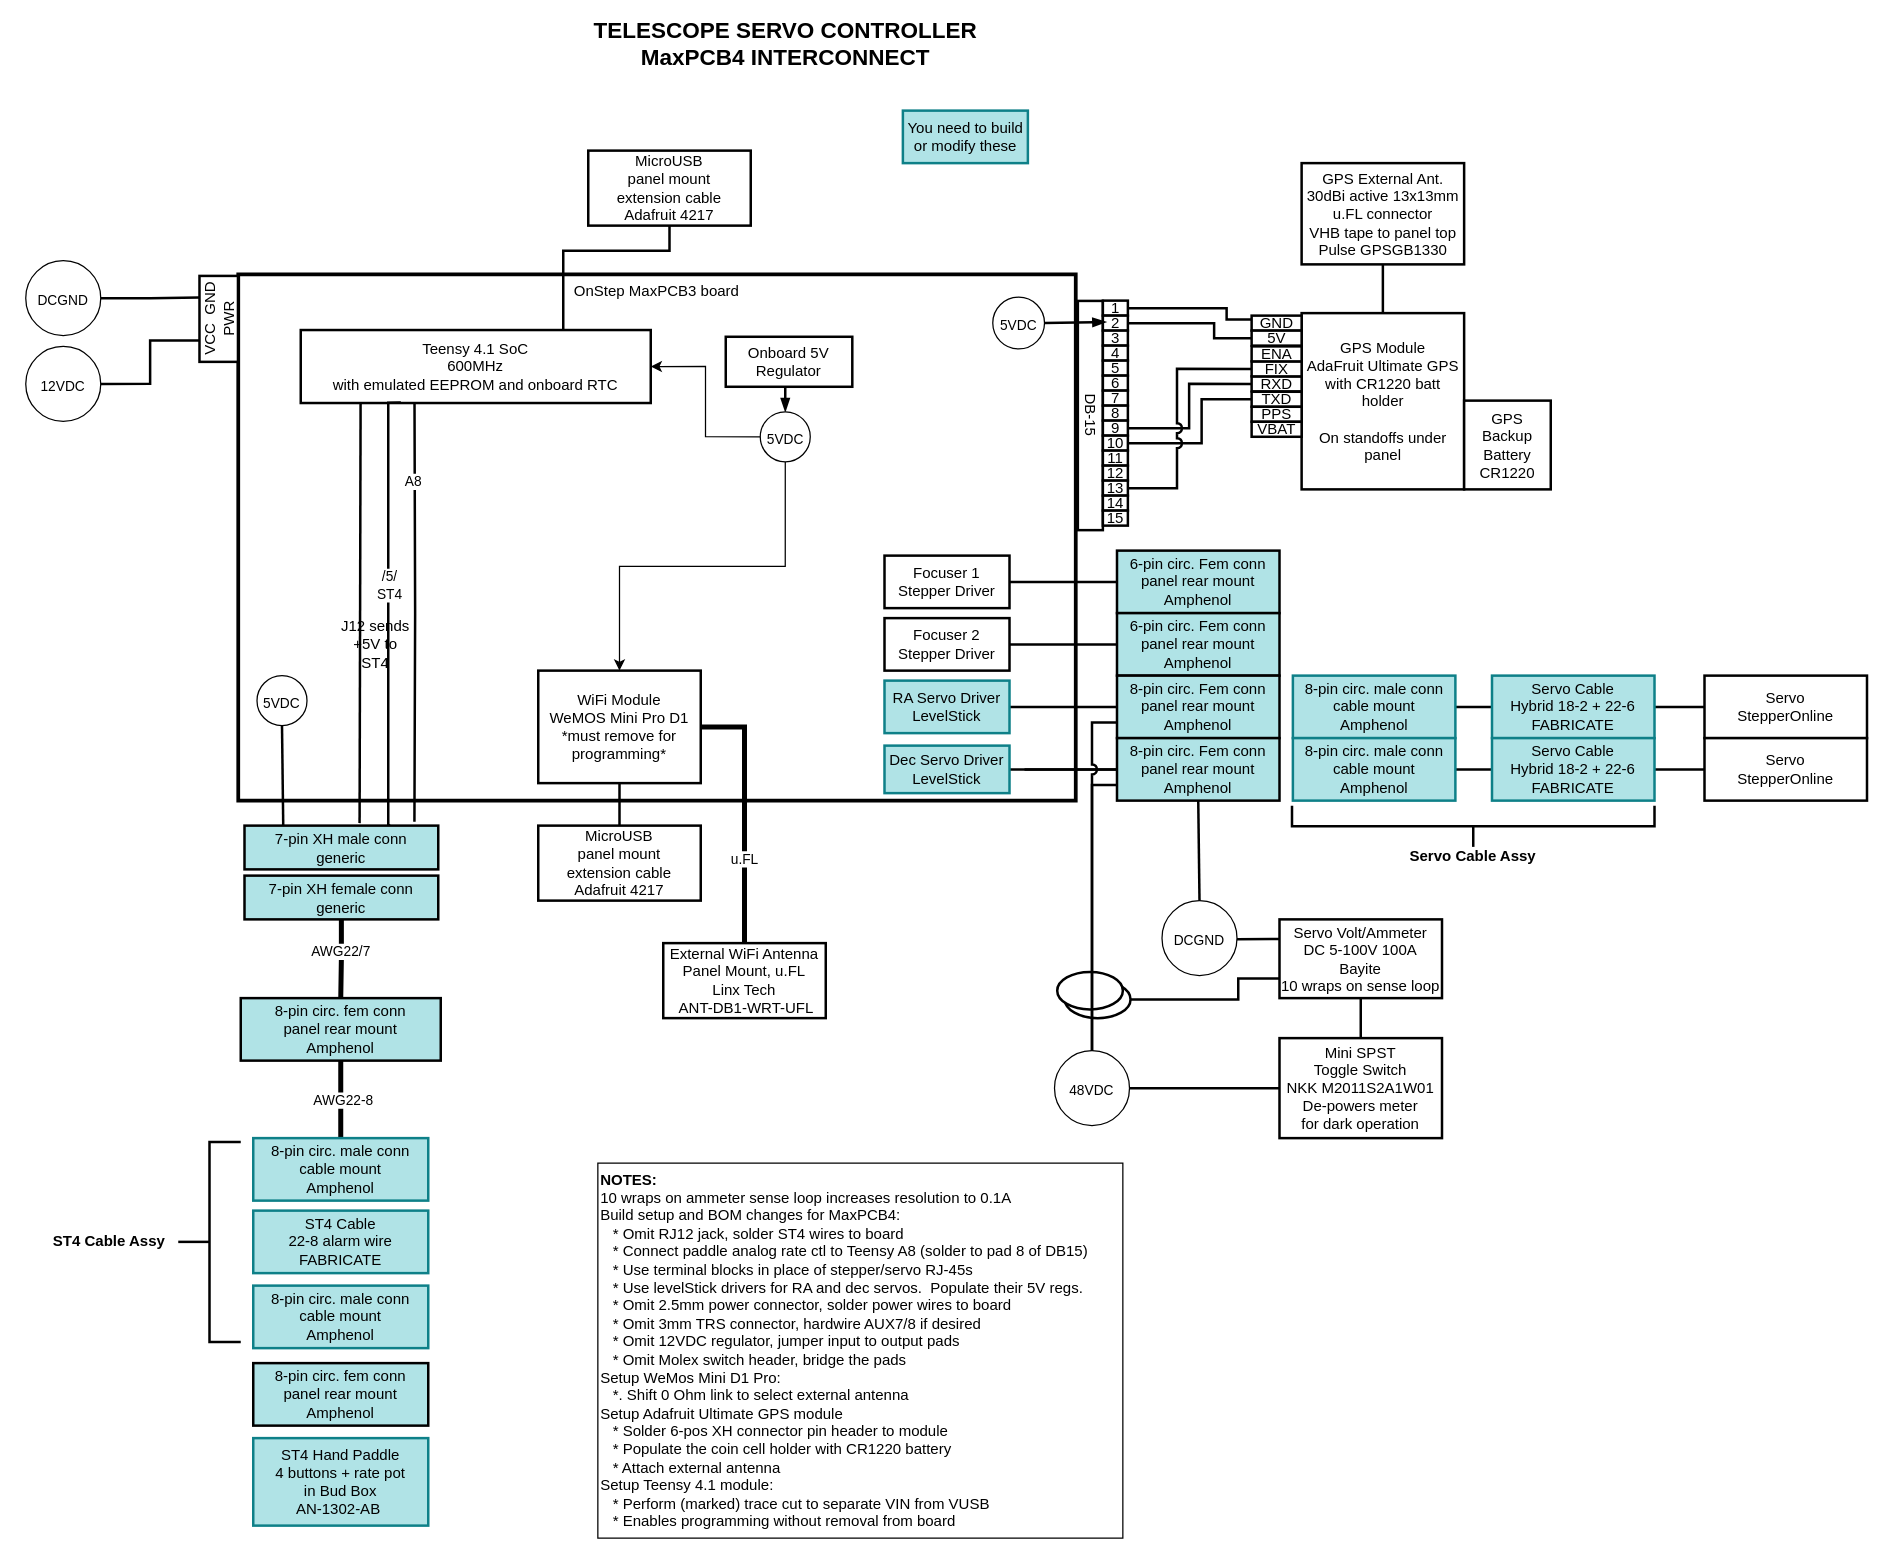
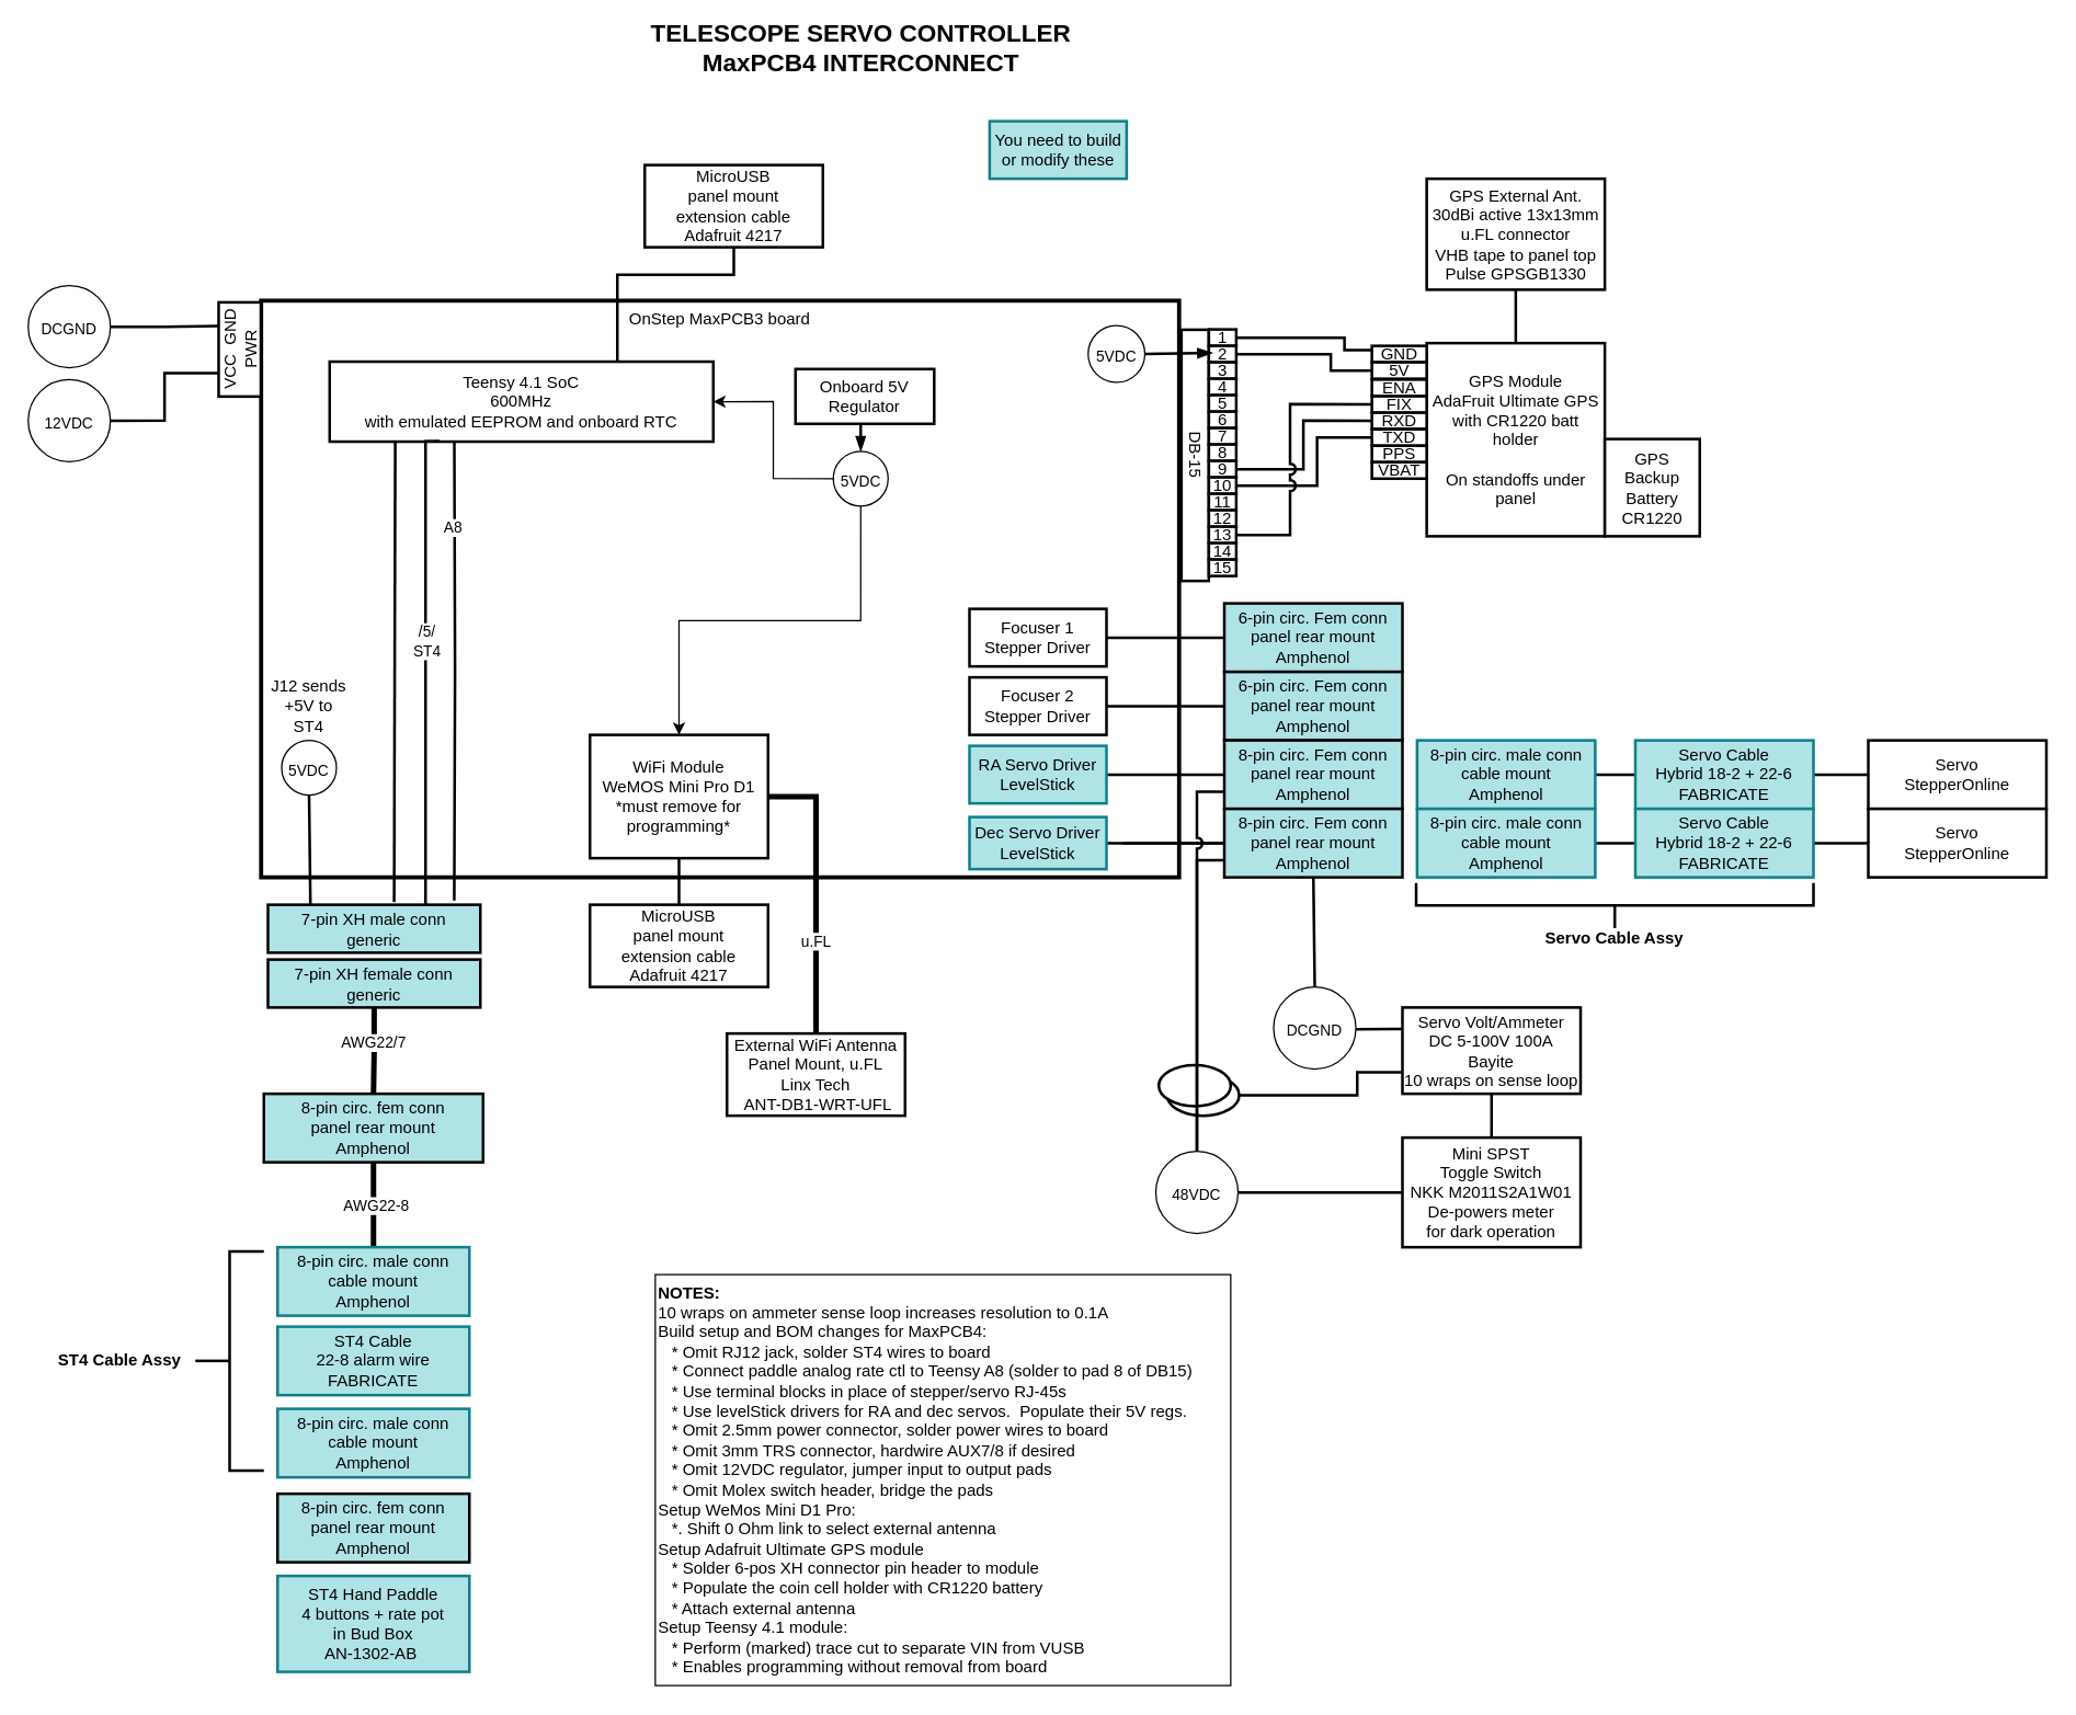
- <mxCell id="113" value="J12 sends +5V to ST4" style="text;html=1;strokeColor=none;fillColor=none;align=center;verticalAlign=middle;whiteSpace=wrap;rounded=0;" parent="1" vertex="1"><mxGeometry x="270" y="500" width="60" height="30" as="geometry" /></mxCell>
+ <mxCell id="113" value="J12 sends +5V to ST4" style="text;html=1;strokeColor=none;fillColor=none;align=center;verticalAlign=middle;whiteSpace=wrap;rounded=0;" parent="1" vertex="1"><mxGeometry x="195" y="500" width="60" height="30" as="geometry" /></mxCell>
